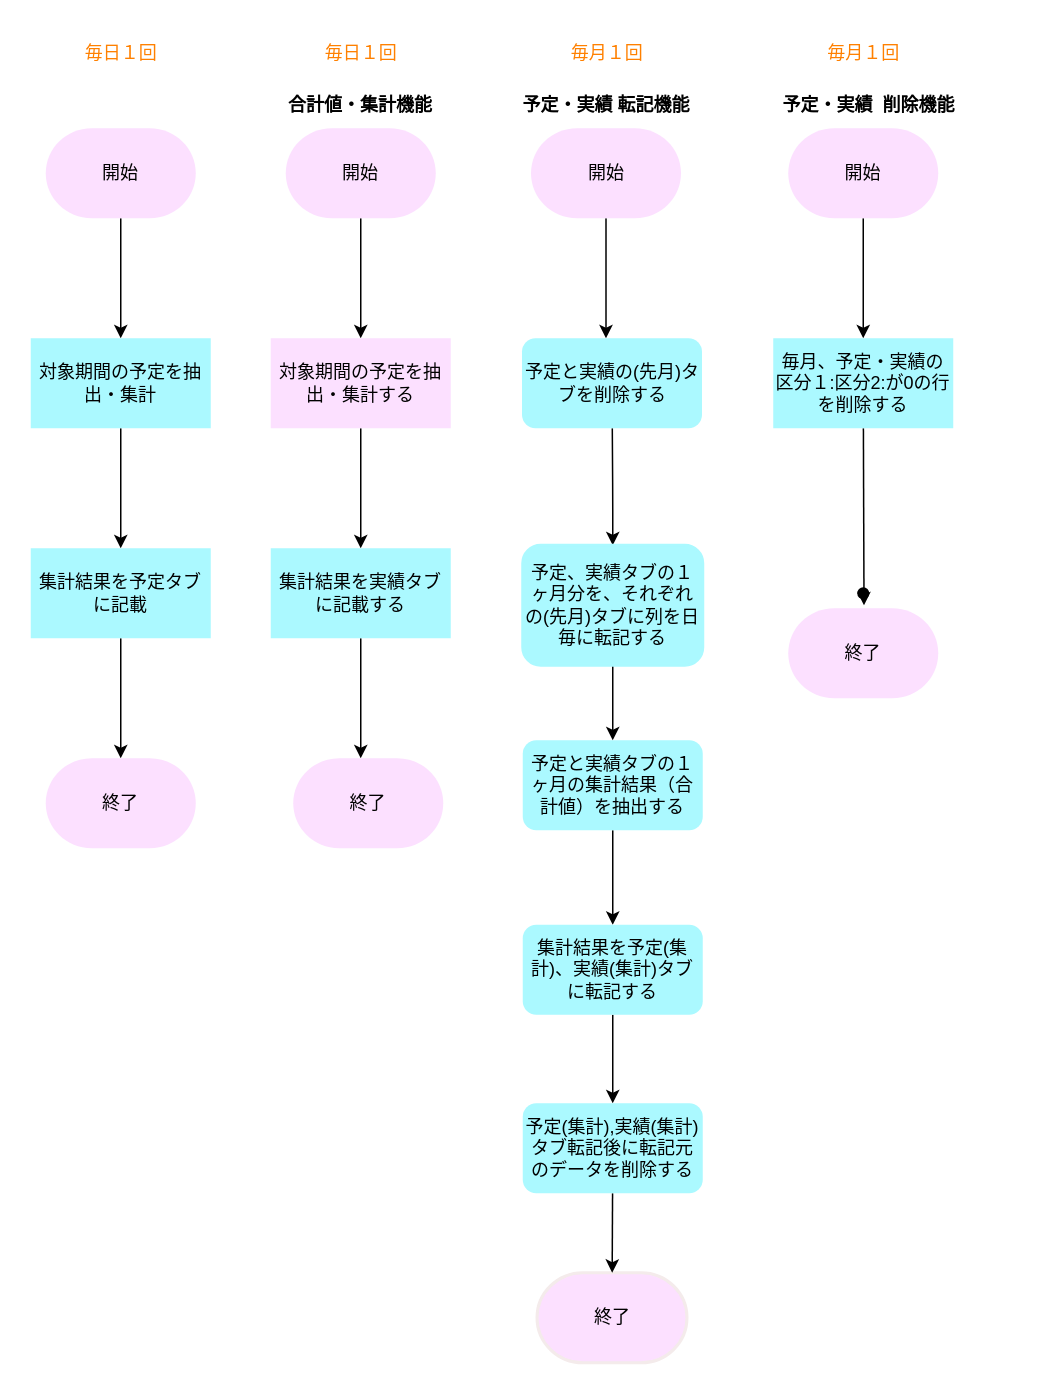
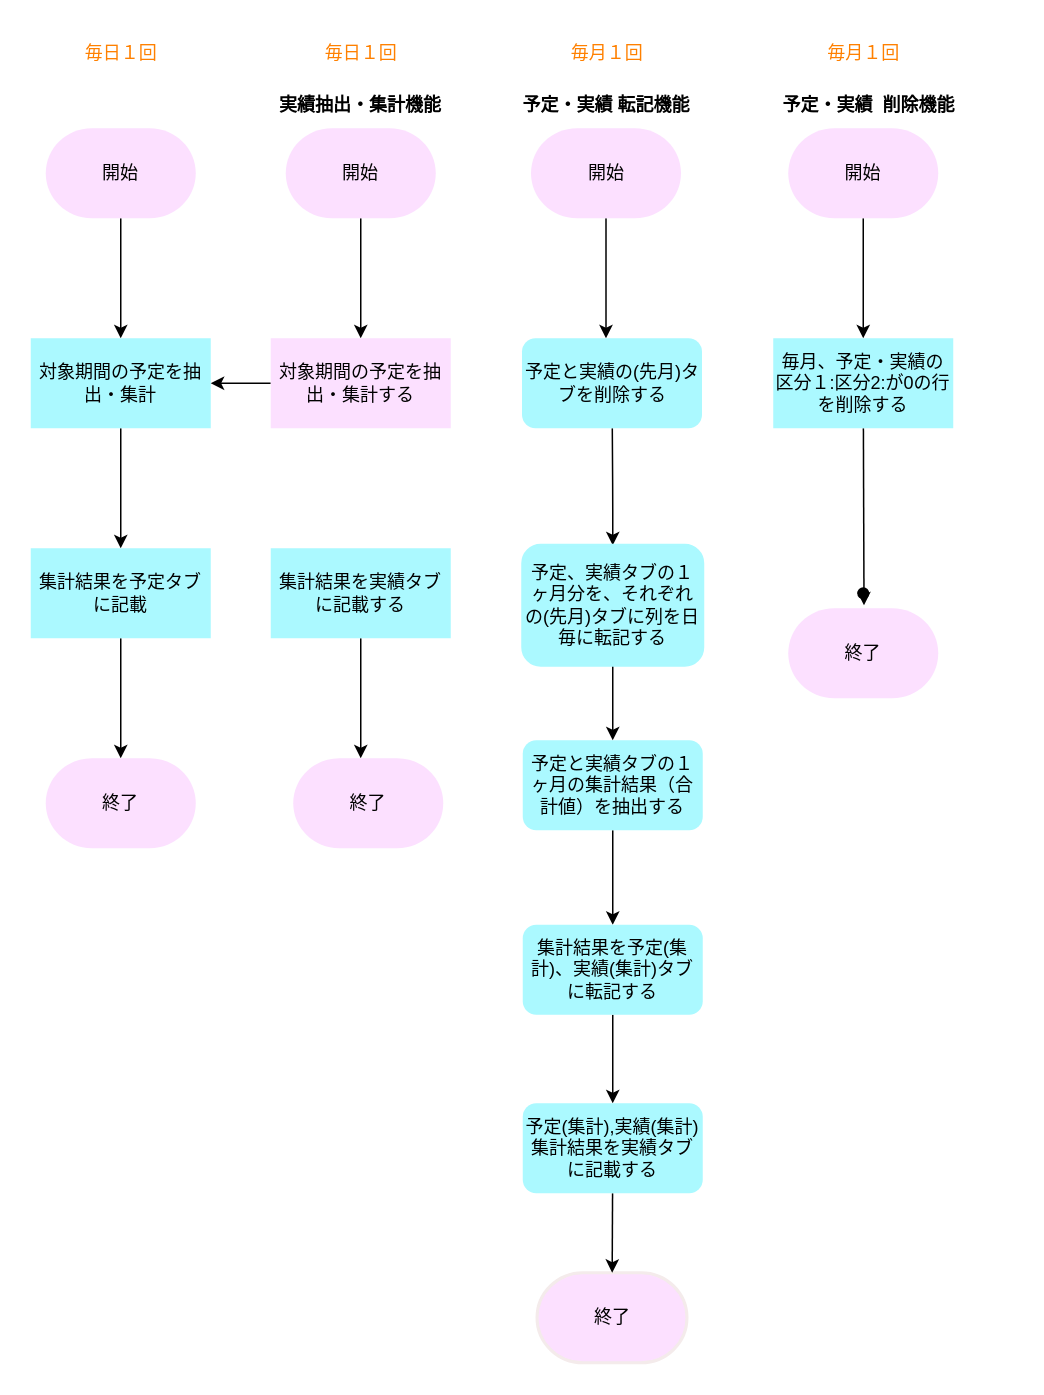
- <mxCell id="9" value="合計値・集計機能" style="text;strokeColor=none;align=center;fillColor=none;html=1;verticalAlign=middle;whiteSpace=wrap;rounded=0;fontColor=#000000;fontStyle=1" parent="1" vertex="1"><mxGeometry x="185" y="55" width="110" height="30" as="geometry" /></mxCell>
+ <mxCell id="9" value="実績抽出・集計機能" style="text;strokeColor=none;align=center;fillColor=none;html=1;verticalAlign=middle;whiteSpace=wrap;rounded=0;fontColor=#000000;fontStyle=1" parent="1" vertex="1"><mxGeometry x="185" y="55" width="110" height="30" as="geometry" /></mxCell>
- <mxCell id="12" value="" style="edgeStyle=none;html=1;strokeColor=#000000;fontColor=#000000;" parent="1" source="13" target="15" edge="1"><mxGeometry relative="1" as="geometry" /></mxCell>
+ <mxCell id="12" value="" style="edgeStyle=none;html=1;strokeColor=#000000;fontColor=#000000;" parent="1" source="13" target="5" edge="1"><mxGeometry relative="1" as="geometry" /></mxCell>
- <mxCell id="26" value="予定(集計),実績(集計)タブ転記後に転記元のデータを削除する" style="rounded=1;whiteSpace=wrap;html=1;fillColor=#ABF9FF;strokeColor=none;fontColor=#000000;strokeWidth=2;" parent="1" vertex="1"><mxGeometry x="348" y="735" width="120" height="60" as="geometry" /></mxCell>
+ <mxCell id="26" value="予定(集計),実績(集計)集計結果を実績タブに記載する" style="rounded=1;whiteSpace=wrap;html=1;fillColor=#ABF9FF;strokeColor=none;fontColor=#000000;strokeWidth=2;" parent="1" vertex="1"><mxGeometry x="348" y="735" width="120" height="60" as="geometry" /></mxCell>
